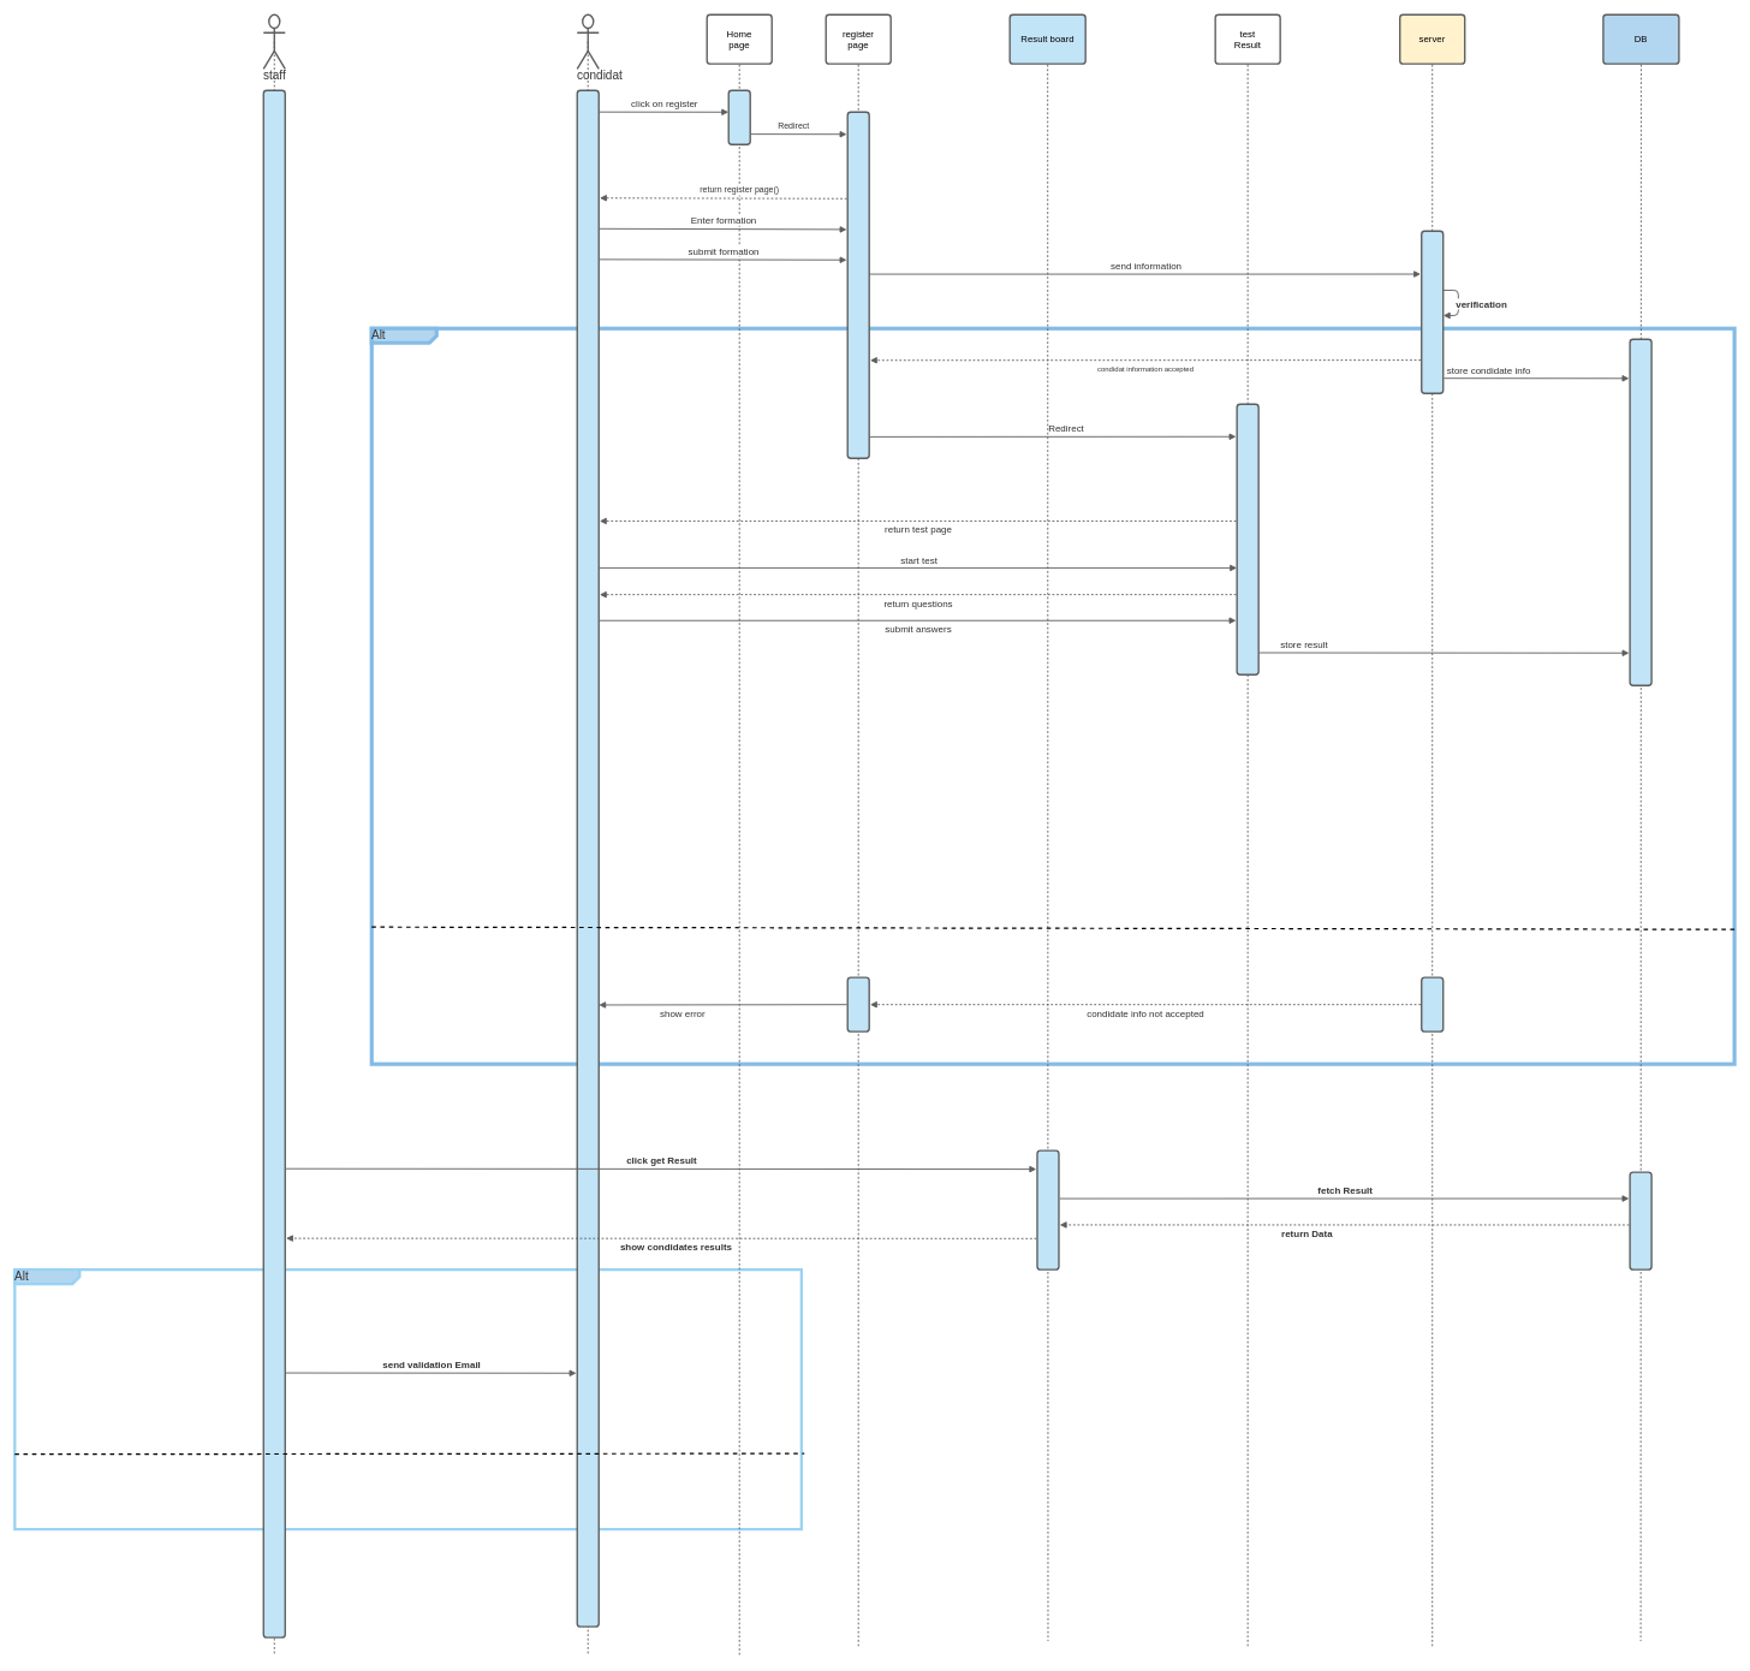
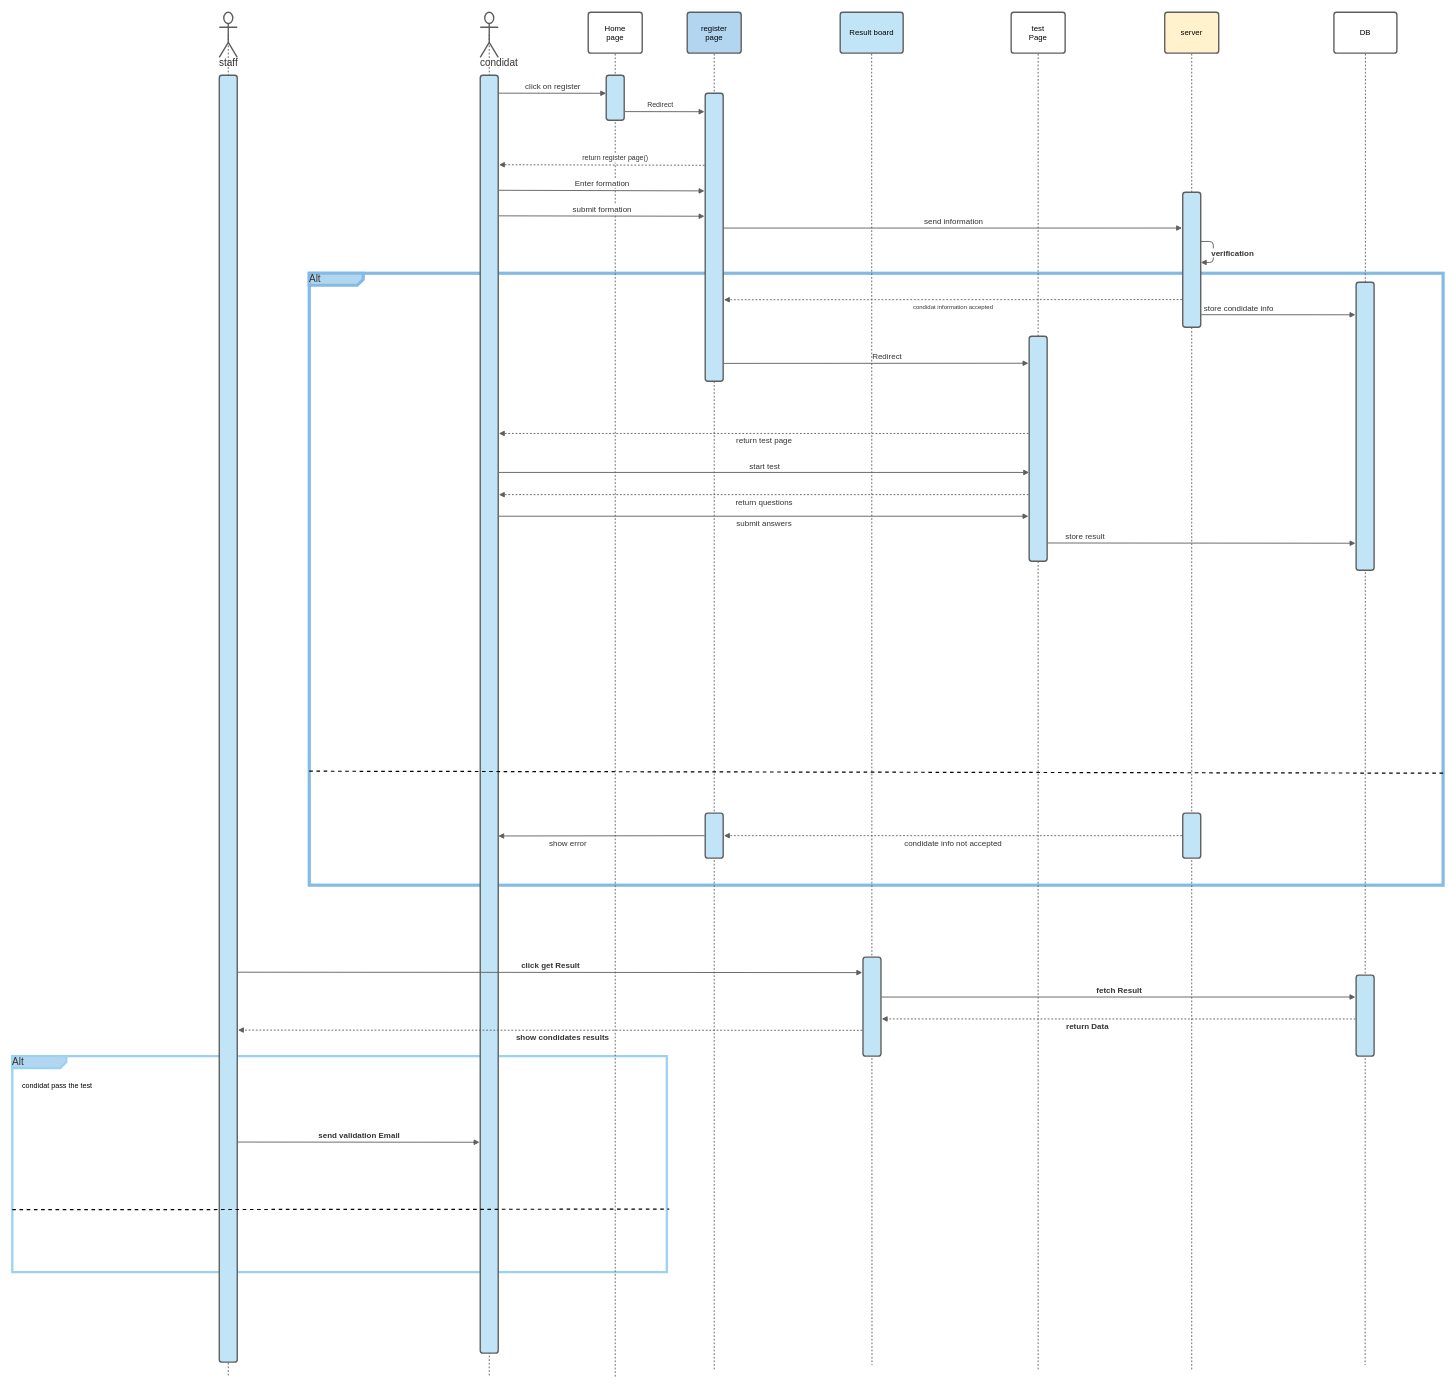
- <mxCell id="10" value="register&#10;page" style="html=1;overflow=block;blockSpacing=1;whiteSpace=wrap;;whiteSpace=wrap;fontSize=13;spacing=3.8;strokeColor=#5e5e5e;strokeOpacity=100;rounded=1;absoluteArcSize=1;arcSize=9;strokeWidth=2.3;" vertex="1" parent="1"><mxGeometry x="1145" y="20" width="90" height="68" as="geometry" /></mxCell>
+ <mxCell id="10" value="register&#10;page" style="html=1;overflow=block;blockSpacing=1;whiteSpace=wrap;whiteSpace=wrap;fontSize=13;spacing=3.8;strokeColor=#5e5e5e;strokeOpacity=100;rounded=1;absoluteArcSize=1;arcSize=9;strokeWidth=2.3;fillColor=#b2d6ef;" vertex="1" parent="1"><mxGeometry x="1145" y="20" width="90" height="68" as="geometry" /></mxCell>
- <mxCell id="34" value="test &#10;Result" style="html=1;overflow=block;blockSpacing=1;whiteSpace=wrap;;whiteSpace=wrap;fontSize=13;spacing=3.8;strokeColor=#5e5e5e;strokeOpacity=100;rounded=1;absoluteArcSize=1;arcSize=9;strokeWidth=2.3;" vertex="1" parent="1"><mxGeometry x="1685" y="20" width="90" height="68" as="geometry" /></mxCell>
+ <mxCell id="34" value="test &#10;Page" style="html=1;overflow=block;blockSpacing=1;whiteSpace=wrap;;whiteSpace=wrap;fontSize=13;spacing=3.8;strokeColor=#5e5e5e;strokeOpacity=100;rounded=1;absoluteArcSize=1;arcSize=9;strokeWidth=2.3;" vertex="1" parent="1"><mxGeometry x="1685" y="20" width="90" height="68" as="geometry" /></mxCell>
- <mxCell id="51" value="DB" style="html=1;overflow=block;blockSpacing=1;whiteSpace=wrap;whiteSpace=wrap;fontSize=13;spacing=3.8;strokeColor=#5e5e5e;strokeOpacity=100;rounded=1;absoluteArcSize=1;arcSize=9;strokeWidth=2.3;fillColor=#b2d6ef;" vertex="1" parent="1"><mxGeometry x="2223" y="20" width="105" height="68" as="geometry" /></mxCell>
+ <mxCell id="51" value="DB" style="html=1;overflow=block;blockSpacing=1;whiteSpace=wrap;;whiteSpace=wrap;fontSize=13;spacing=3.8;strokeColor=#5e5e5e;strokeOpacity=100;rounded=1;absoluteArcSize=1;arcSize=9;strokeWidth=2.3;" vertex="1" parent="1"><mxGeometry x="2223" y="20" width="105" height="68" as="geometry" /></mxCell>
+ <mxCell id="78" value="condidat pass the test" style="text;html=1;strokeColor=none;fillColor=none;align=center;verticalAlign=middle;whiteSpace=wrap;rounded=0;" vertex="1" parent="1"><mxGeometry x="25" y="1795" width="140" height="30" as="geometry" /></mxCell>
